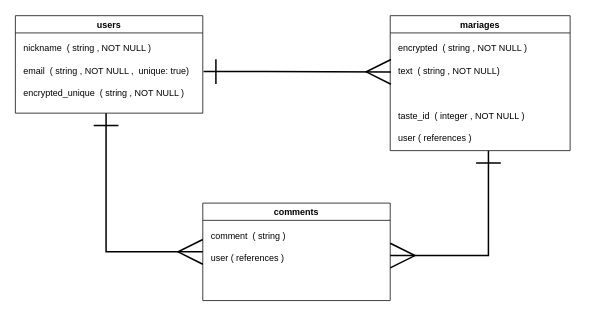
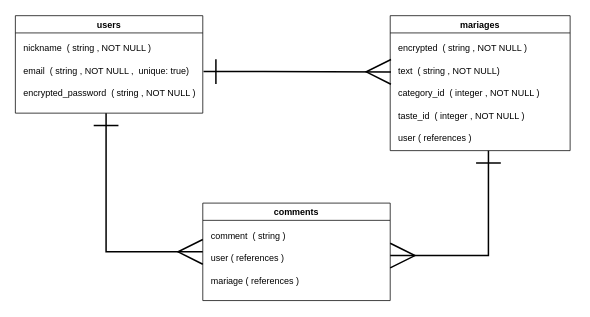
- <mxCell id="5" value="encrypted_unique  ( string , NOT NULL )" style="text;strokeColor=none;fillColor=none;spacingLeft=4;spacingRight=4;overflow=hidden;rotatable=0;points=[[0,0.5],[1,0.5]];portConstraint=eastwest;fontSize=12;" parent="2" vertex="1"><mxGeometry x="5" y="90" width="240" height="30" as="geometry" /></mxCell>
+ <mxCell id="5" value="encrypted_password  ( string , NOT NULL )" style="text;strokeColor=none;fillColor=none;spacingLeft=4;spacingRight=4;overflow=hidden;rotatable=0;points=[[0,0.5],[1,0.5]];portConstraint=eastwest;fontSize=12;" parent="2" vertex="1"><mxGeometry x="5" y="90" width="240" height="30" as="geometry" /></mxCell>
+ <mxCell id="10" value="category_id  ( integer , NOT NULL )" style="text;strokeColor=none;fillColor=none;spacingLeft=4;spacingRight=4;overflow=hidden;rotatable=0;points=[[0,0.5],[1,0.5]];portConstraint=eastwest;fontSize=12;" parent="6" vertex="1"><mxGeometry x="5" y="90" width="230" height="30" as="geometry" /></mxCell>
+ <mxCell id="15" value="mariage ( references )" style="text;strokeColor=none;fillColor=none;spacingLeft=4;spacingRight=4;overflow=hidden;rotatable=0;points=[[0,0.5],[1,0.5]];portConstraint=eastwest;fontSize=12;" parent="12" vertex="1"><mxGeometry x="5" y="90" width="230" height="30" as="geometry" /></mxCell>
